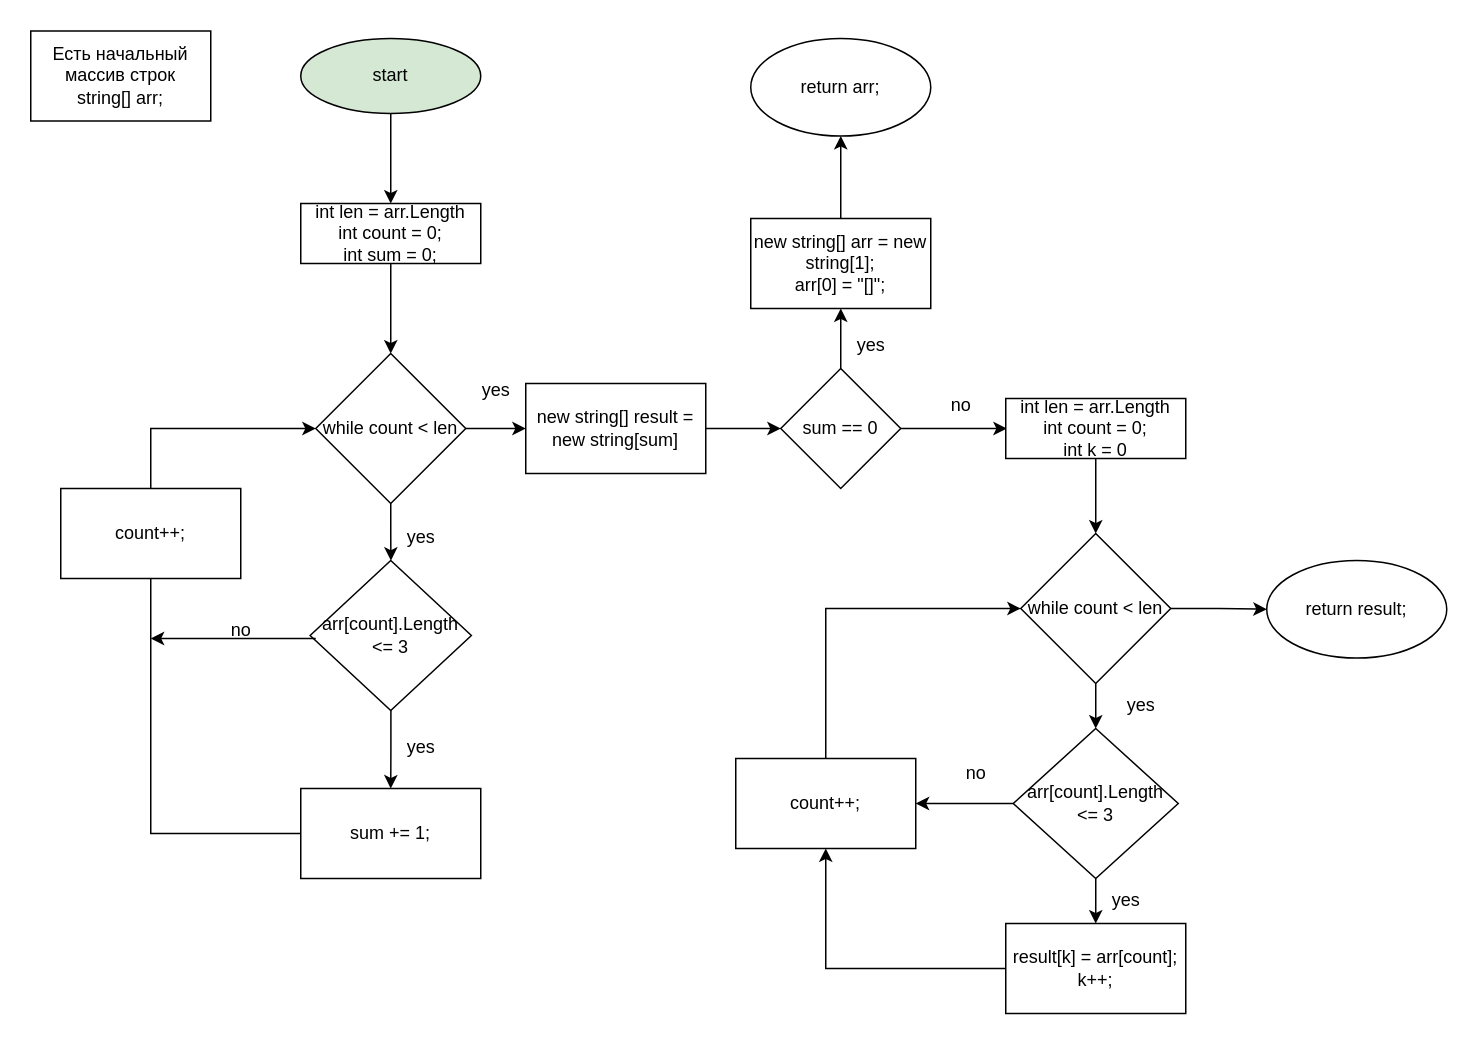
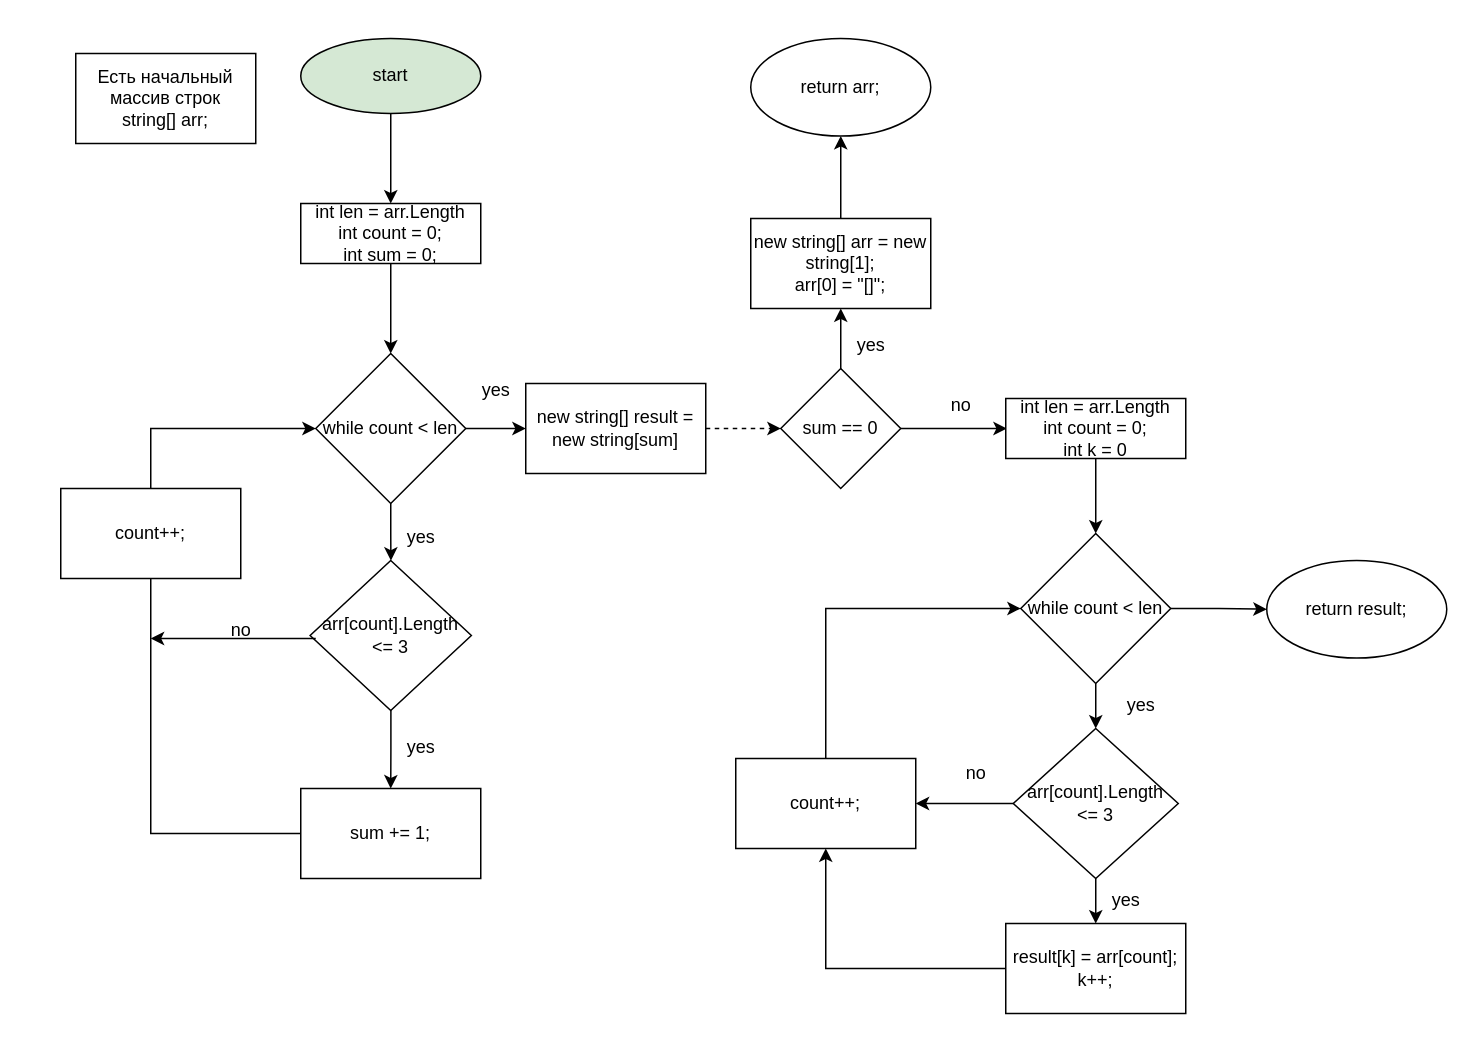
- <mxCell id="9" value="Есть начальный массив строк &lt;br&gt;string[] arr;" style="rounded=0;whiteSpace=wrap;html=1;" vertex="1" parent="1"><mxGeometry x="20" width="120" height="60" as="geometry" y="20" /></mxCell>
+ <mxCell id="9" value="Есть начальный массив строк &lt;br&gt;string[] arr;" style="rounded=0;whiteSpace=wrap;html=1;" vertex="1" parent="1"><mxGeometry x="50" y="35" width="120" height="60" as="geometry" /></mxCell>
- <mxCell id="18" value="" style="edgeStyle=orthogonalEdgeStyle;rounded=0;orthogonalLoop=1;jettySize=auto;html=1;" edge="1" parent="1" source="19" target="29"><mxGeometry relative="1" as="geometry" /></mxCell>
+ <mxCell id="18" value="" style="edgeStyle=orthogonalEdgeStyle;rounded=0;orthogonalLoop=1;jettySize=auto;html=1;dashed=1;" edge="1" parent="1" source="19" target="29"><mxGeometry relative="1" as="geometry" /></mxCell>
